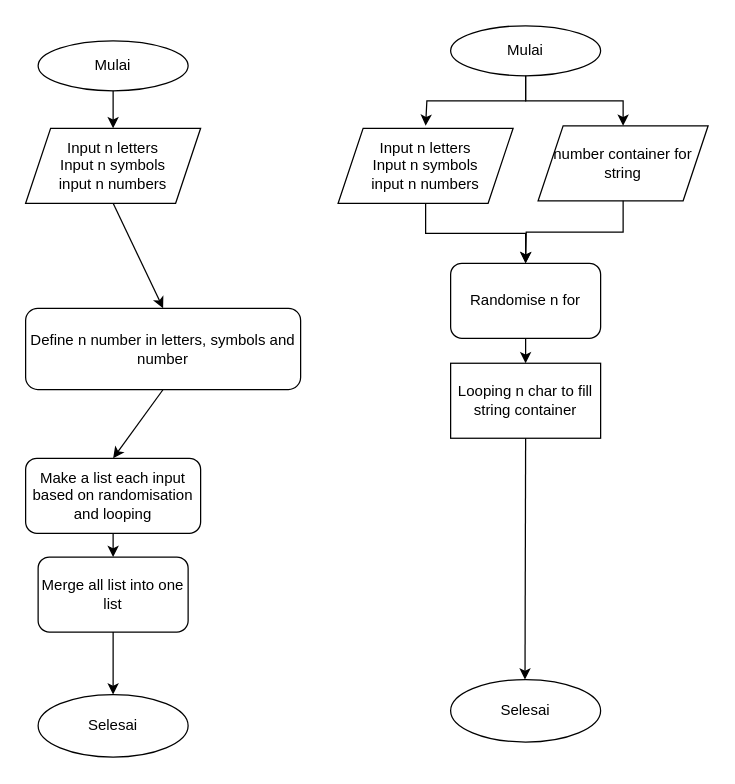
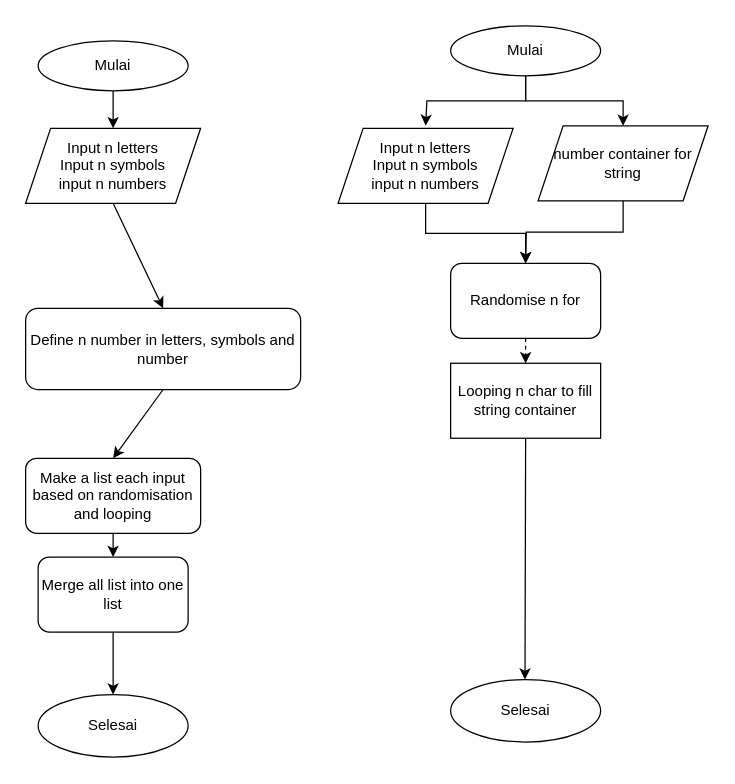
- <mxCell id="20" value="" style="endArrow=classic;html=1;rounded=0;entryX=0.5;entryY=0;entryDx=0;entryDy=0;exitX=0.5;exitY=1;exitDx=0;exitDy=0;" edge="1" parent="1" source="16" target="15"><mxGeometry width="50" height="50" relative="1" as="geometry"><mxPoint x="430" y="360" as="sourcePoint" /><mxPoint x="429.5" y="553" as="targetPoint" /><Array as="points" /></mxGeometry></mxCell>
+ <mxCell id="20" value="" style="endArrow=classic;html=1;rounded=0;entryX=0.5;entryY=0;entryDx=0;entryDy=0;exitX=0.5;exitY=1;exitDx=0;exitDy=0;dashed=1;" edge="1" parent="1" source="16" target="15"><mxGeometry width="50" height="50" relative="1" as="geometry"><mxPoint x="430" y="360" as="sourcePoint" /><mxPoint x="429.5" y="553" as="targetPoint" /><Array as="points" /></mxGeometry></mxCell>
